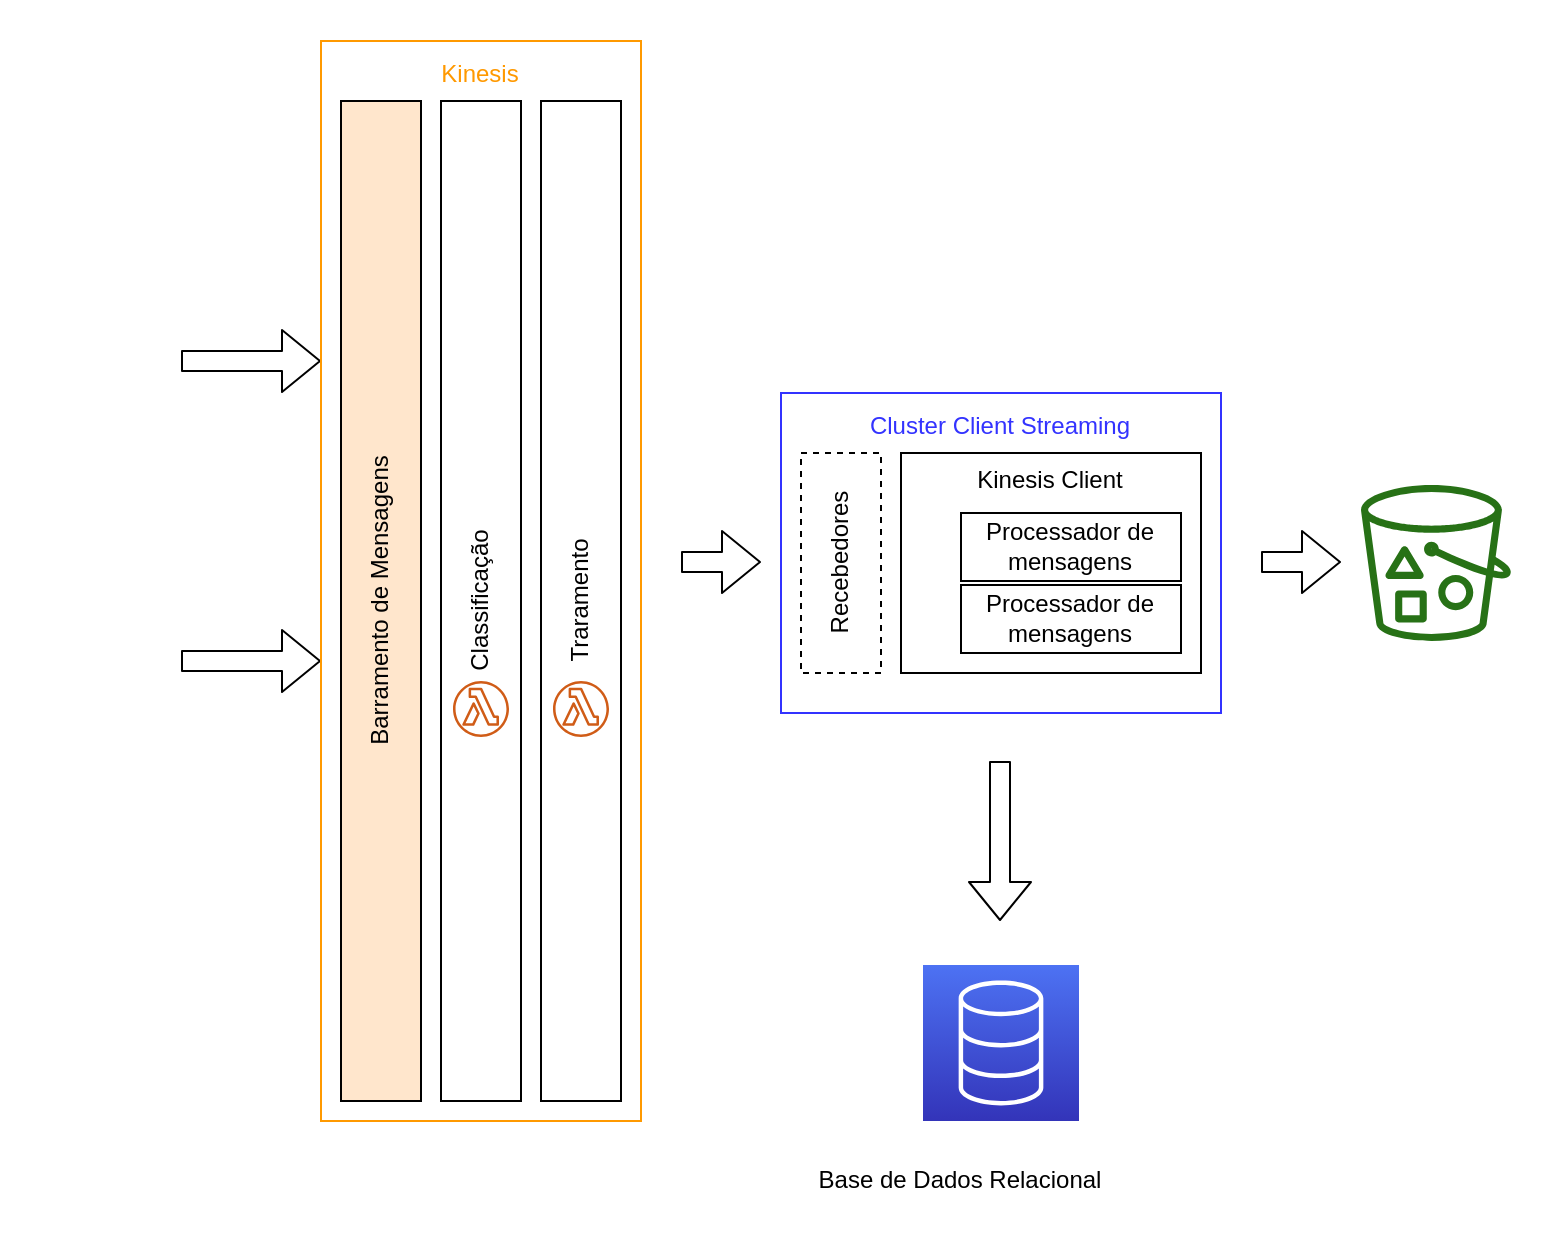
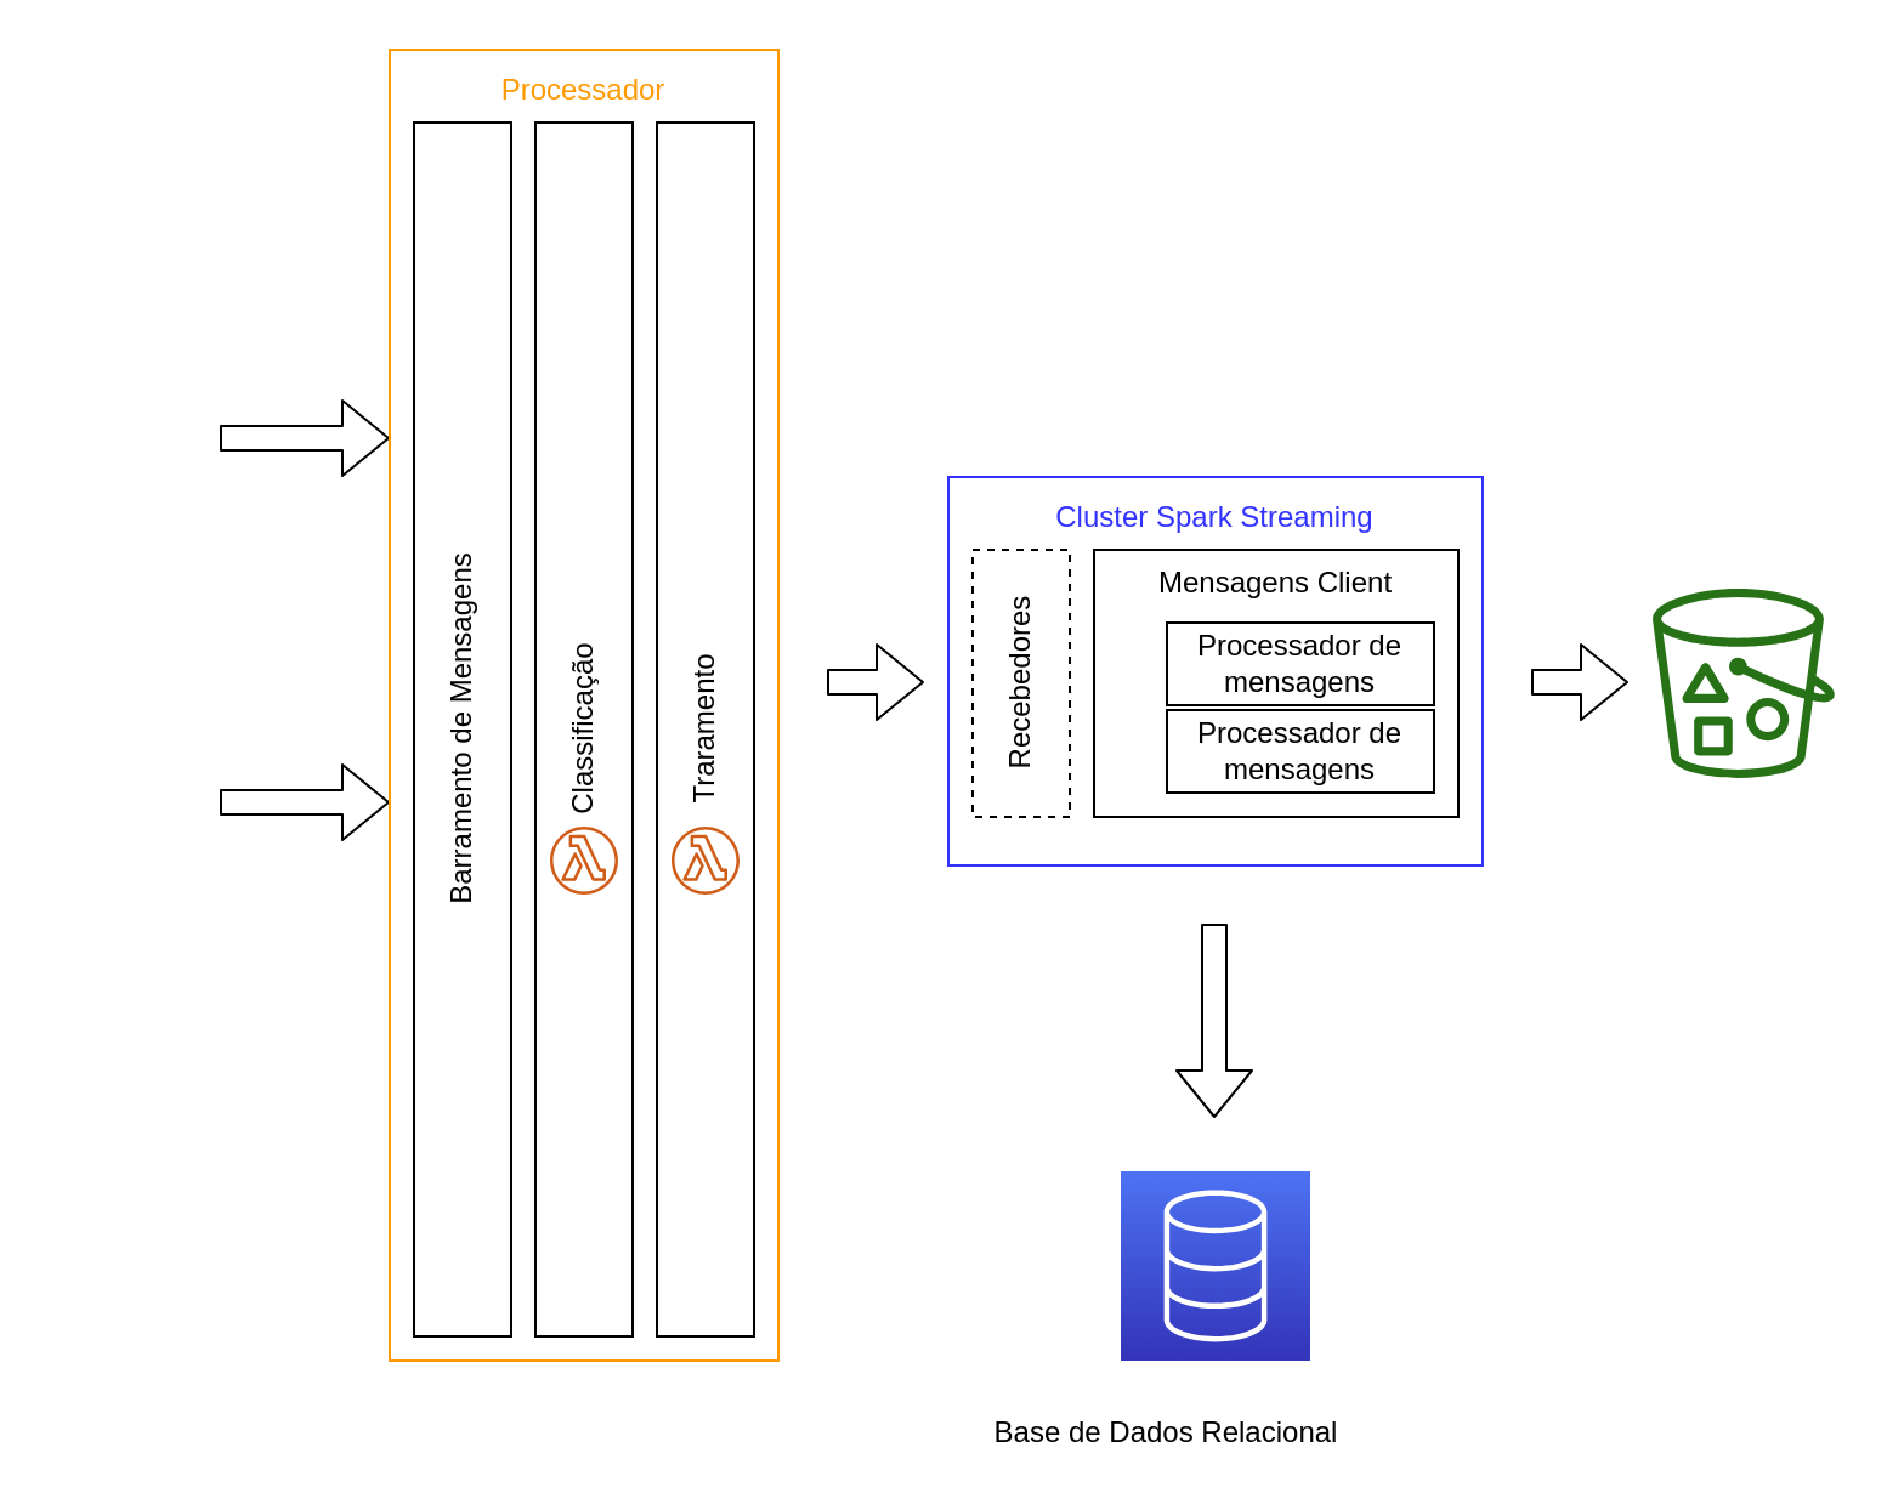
- <mxCell id="8" value="Kinesis" style="outlineConnect=0;gradientColor=none;html=1;whiteSpace=wrap;fontSize=12;fontStyle=0;strokeColor=#FF9900;fillColor=none;verticalAlign=top;align=center;fontColor=#FF9900;dashed=0;spacingTop=3;" vertex="1" parent="1"><mxGeometry x="160" y="20" width="160" height="540" as="geometry" /></mxCell>
+ <mxCell id="8" value="Processador" style="outlineConnect=0;gradientColor=none;html=1;whiteSpace=wrap;fontSize=12;fontStyle=0;strokeColor=#FF9900;fillColor=none;verticalAlign=top;align=center;fontColor=#FF9900;dashed=0;spacingTop=3;" vertex="1" parent="1"><mxGeometry x="160" y="20" width="160" height="540" as="geometry" /></mxCell>
- <mxCell id="9" value="Cluster Client Streaming" style="outlineConnect=0;gradientColor=none;html=1;whiteSpace=wrap;fontSize=12;fontStyle=0;strokeColor=#3333FF;fillColor=none;verticalAlign=top;align=center;fontColor=#3333FF;dashed=0;spacingTop=3;" vertex="1" parent="1"><mxGeometry x="390" y="196" width="220" height="160" as="geometry" /></mxCell>
+ <mxCell id="9" value="Cluster Spark Streaming" style="outlineConnect=0;gradientColor=none;html=1;whiteSpace=wrap;fontSize=12;fontStyle=0;strokeColor=#3333FF;fillColor=none;verticalAlign=top;align=center;fontColor=#3333FF;dashed=0;spacingTop=3;" vertex="1" parent="1"><mxGeometry x="390" y="196" width="220" height="160" as="geometry" /></mxCell>
- <mxCell id="10" value="Kinesis Client" style="rounded=0;whiteSpace=wrap;html=1;verticalAlign=top;" vertex="1" parent="1"><mxGeometry x="450" y="226" width="150" height="110" as="geometry" /></mxCell>
+ <mxCell id="10" value="Mensagens Client" style="rounded=0;whiteSpace=wrap;html=1;verticalAlign=top;" vertex="1" parent="1"><mxGeometry x="450" y="226" width="150" height="110" as="geometry" /></mxCell>
- <mxCell id="3" value="Barramento de Mensagens" style="rounded=0;whiteSpace=wrap;html=1;horizontal=0;fillColor=#ffe6cc;" vertex="1" parent="1"><mxGeometry x="170" y="50" width="40" height="500" as="geometry" /></mxCell>
+ <mxCell id="3" value="Barramento de Mensagens" style="rounded=0;whiteSpace=wrap;html=1;horizontal=0;" vertex="1" parent="1"><mxGeometry x="170" y="50" width="40" height="500" as="geometry" /></mxCell>
